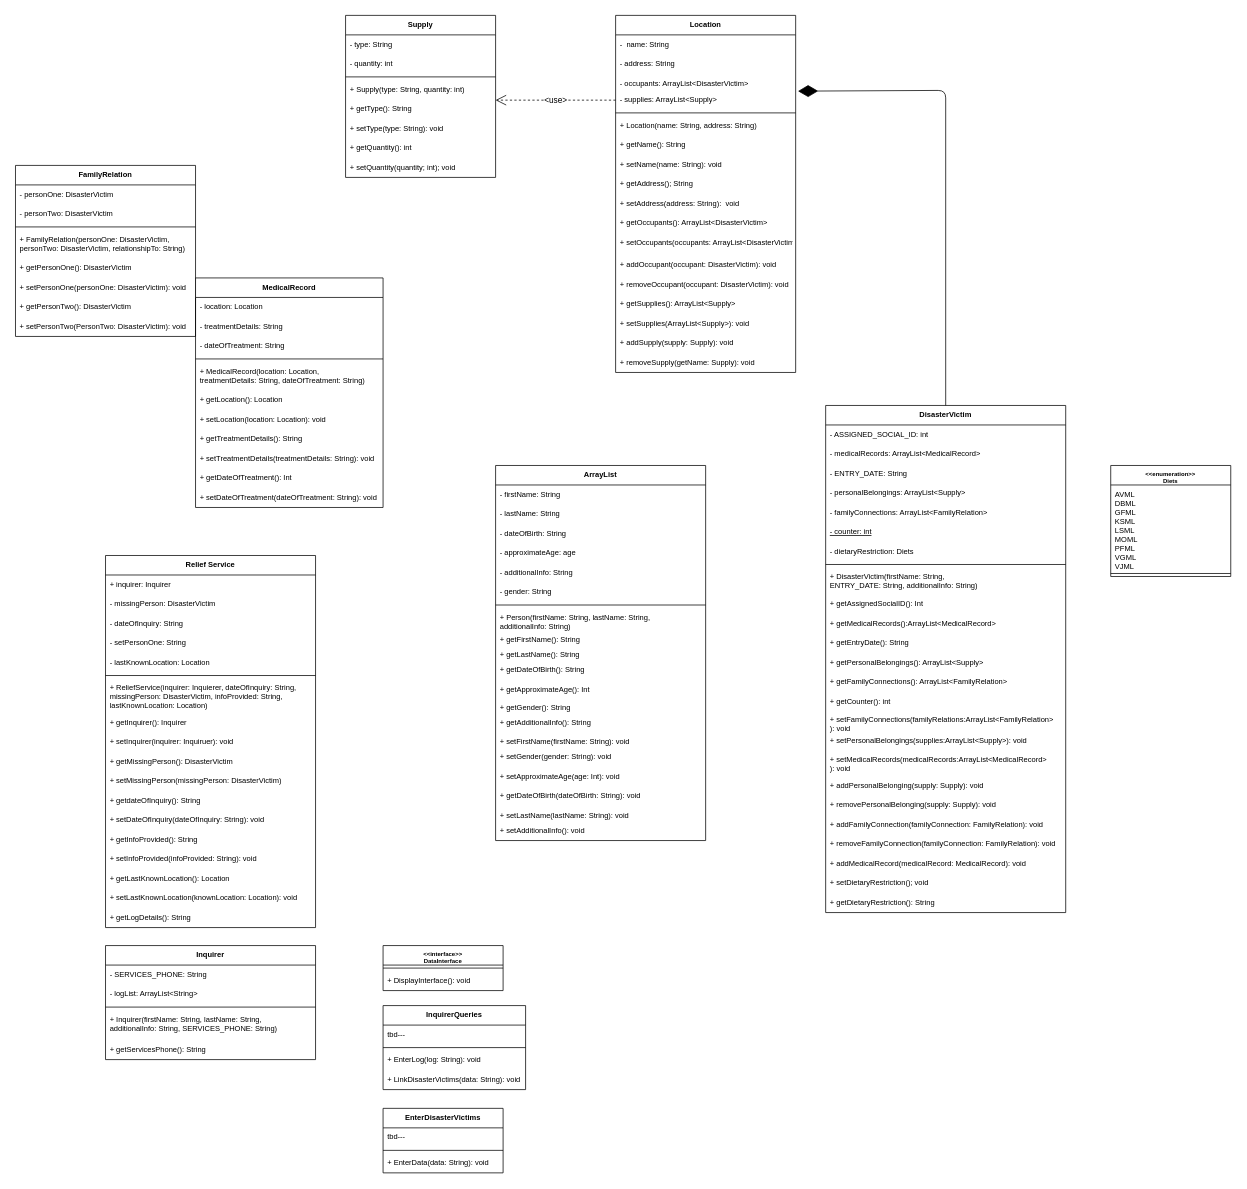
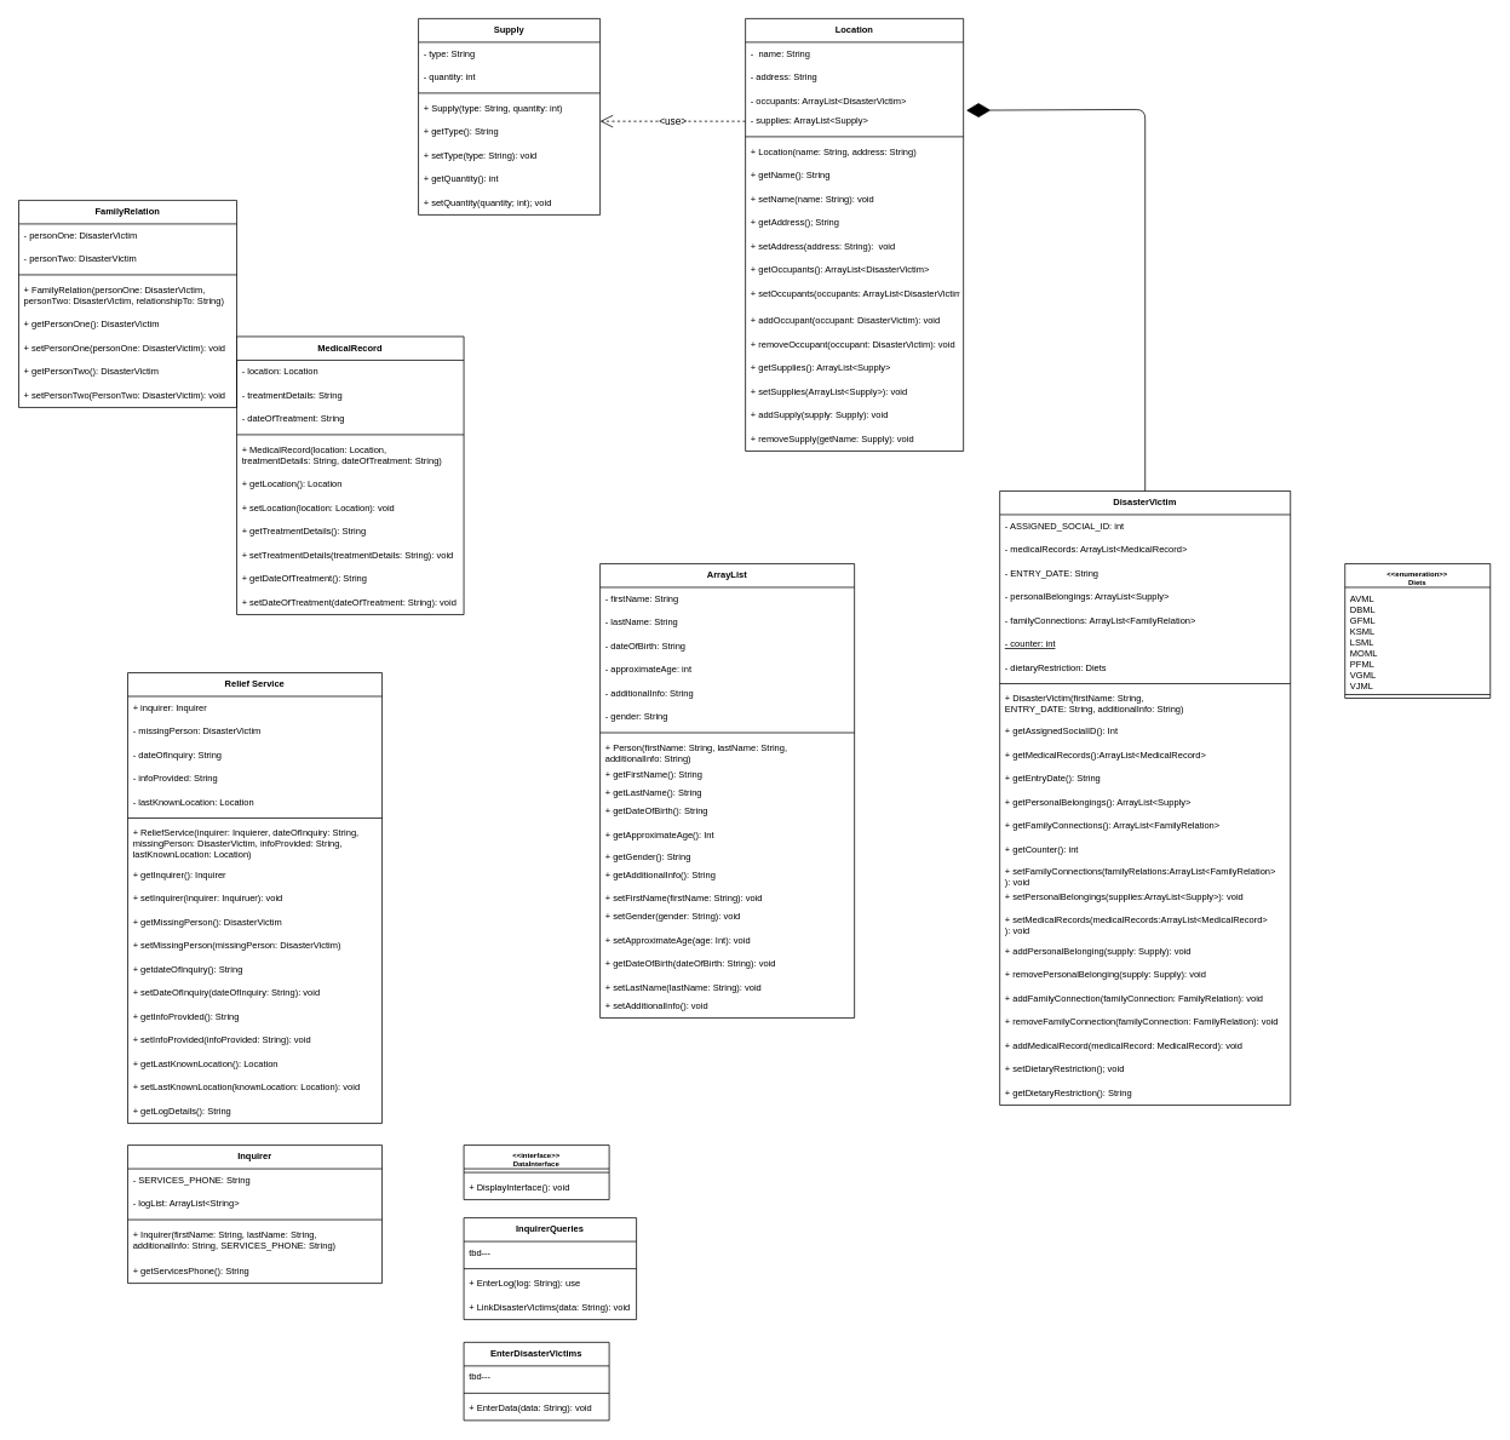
- <mxCell id="83" value="+ getDateOfTreatment(): Int" style="text;strokeColor=none;fillColor=none;align=left;verticalAlign=top;spacingLeft=4;spacingRight=4;overflow=hidden;rotatable=0;points=[[0,0.5],[1,0.5]];portConstraint=eastwest;fontSize=10;" parent="73" vertex="1"><mxGeometry y="254" width="250" height="26" as="geometry" /></mxCell>
+ <mxCell id="83" value="+ getDateOfTreatment(): String" style="text;strokeColor=none;fillColor=none;align=left;verticalAlign=top;spacingLeft=4;spacingRight=4;overflow=hidden;rotatable=0;points=[[0,0.5],[1,0.5]];portConstraint=eastwest;fontSize=10;" parent="73" vertex="1"><mxGeometry y="254" width="250" height="26" as="geometry" /></mxCell>
- <mxCell id="32" value="- approximateAge: age" style="text;strokeColor=none;fillColor=none;align=left;verticalAlign=top;spacingLeft=4;spacingRight=4;overflow=hidden;rotatable=0;points=[[0,0.5],[1,0.5]];portConstraint=eastwest;fontSize=10;" parent="28" vertex="1"><mxGeometry y="104" width="280" height="26" as="geometry" /></mxCell>
+ <mxCell id="32" value="- approximateAge: int" style="text;strokeColor=none;fillColor=none;align=left;verticalAlign=top;spacingLeft=4;spacingRight=4;overflow=hidden;rotatable=0;points=[[0,0.5],[1,0.5]];portConstraint=eastwest;fontSize=10;" parent="28" vertex="1"><mxGeometry y="104" width="280" height="26" as="geometry" /></mxCell>
- <mxCell id="108" value="- setPersonOne: String" style="text;strokeColor=none;fillColor=none;align=left;verticalAlign=top;spacingLeft=4;spacingRight=4;overflow=hidden;rotatable=0;points=[[0,0.5],[1,0.5]];portConstraint=eastwest;fontSize=10;" parent="104" vertex="1"><mxGeometry y="104" width="280" height="26" as="geometry" /></mxCell>
+ <mxCell id="108" value="- infoProvided: String" style="text;strokeColor=none;fillColor=none;align=left;verticalAlign=top;spacingLeft=4;spacingRight=4;overflow=hidden;rotatable=0;points=[[0,0.5],[1,0.5]];portConstraint=eastwest;fontSize=10;" parent="104" vertex="1"><mxGeometry y="104" width="280" height="26" as="geometry" /></mxCell>
- <mxCell id="132" value="+ EnterLog(log: String): void" style="text;strokeColor=none;fillColor=none;align=left;verticalAlign=top;spacingLeft=4;spacingRight=4;overflow=hidden;rotatable=0;points=[[0,0.5],[1,0.5]];portConstraint=eastwest;fontSize=10;" parent="129" vertex="1"><mxGeometry y="60" width="190" height="26" as="geometry" /></mxCell>
+ <mxCell id="132" value="+ EnterLog(log: String): use" style="text;strokeColor=none;fillColor=none;align=left;verticalAlign=top;spacingLeft=4;spacingRight=4;overflow=hidden;rotatable=0;points=[[0,0.5],[1,0.5]];portConstraint=eastwest;fontSize=10;" parent="129" vertex="1"><mxGeometry y="60" width="190" height="26" as="geometry" /></mxCell>
